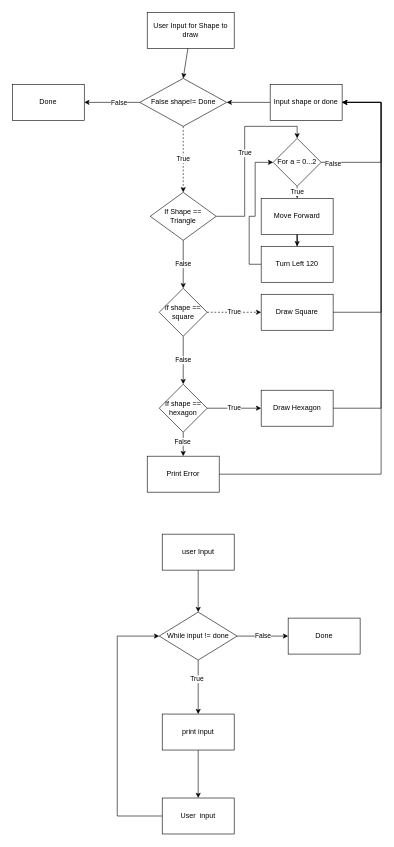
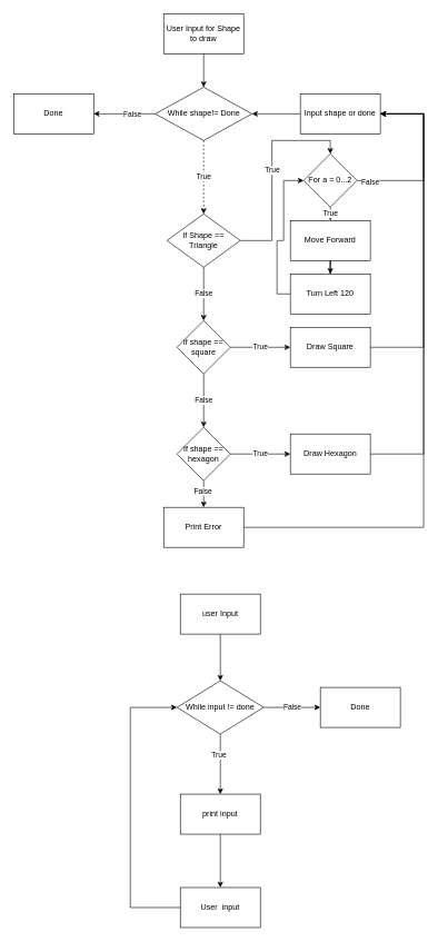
- <mxCell id="2" value="User Input for Shape to draw" style="rounded=0;whiteSpace=wrap;html=1;" parent="1" vertex="1"><mxGeometry x="245" y="20" width="145" height="60" as="geometry" /></mxCell>
+ <mxCell id="2" value="User Input for Shape to draw" style="rounded=0;whiteSpace=wrap;html=1;" parent="1" vertex="1"><mxGeometry x="245" y="20" width="120" height="60" as="geometry" /></mxCell>
- <mxCell id="36" value="False shape!= Done" style="rhombus;whiteSpace=wrap;html=1;" parent="1" vertex="1"><mxGeometry x="232.5" y="130" width="145" height="80" as="geometry" /></mxCell>
+ <mxCell id="36" value="While shape!= Done" style="rhombus;whiteSpace=wrap;html=1;" parent="1" vertex="1"><mxGeometry x="232.5" y="130" width="145" height="80" as="geometry" /></mxCell>
- <mxCell id="9" value="True" style="edgeStyle=orthogonalEdgeStyle;rounded=0;orthogonalLoop=1;jettySize=auto;html=1;dashed=1;" parent="1" source="11" target="13" edge="1"><mxGeometry relative="1" as="geometry" /></mxCell>
+ <mxCell id="9" value="True" style="edgeStyle=orthogonalEdgeStyle;rounded=0;orthogonalLoop=1;jettySize=auto;html=1;" parent="1" source="11" target="13" edge="1"><mxGeometry relative="1" as="geometry" /></mxCell>
